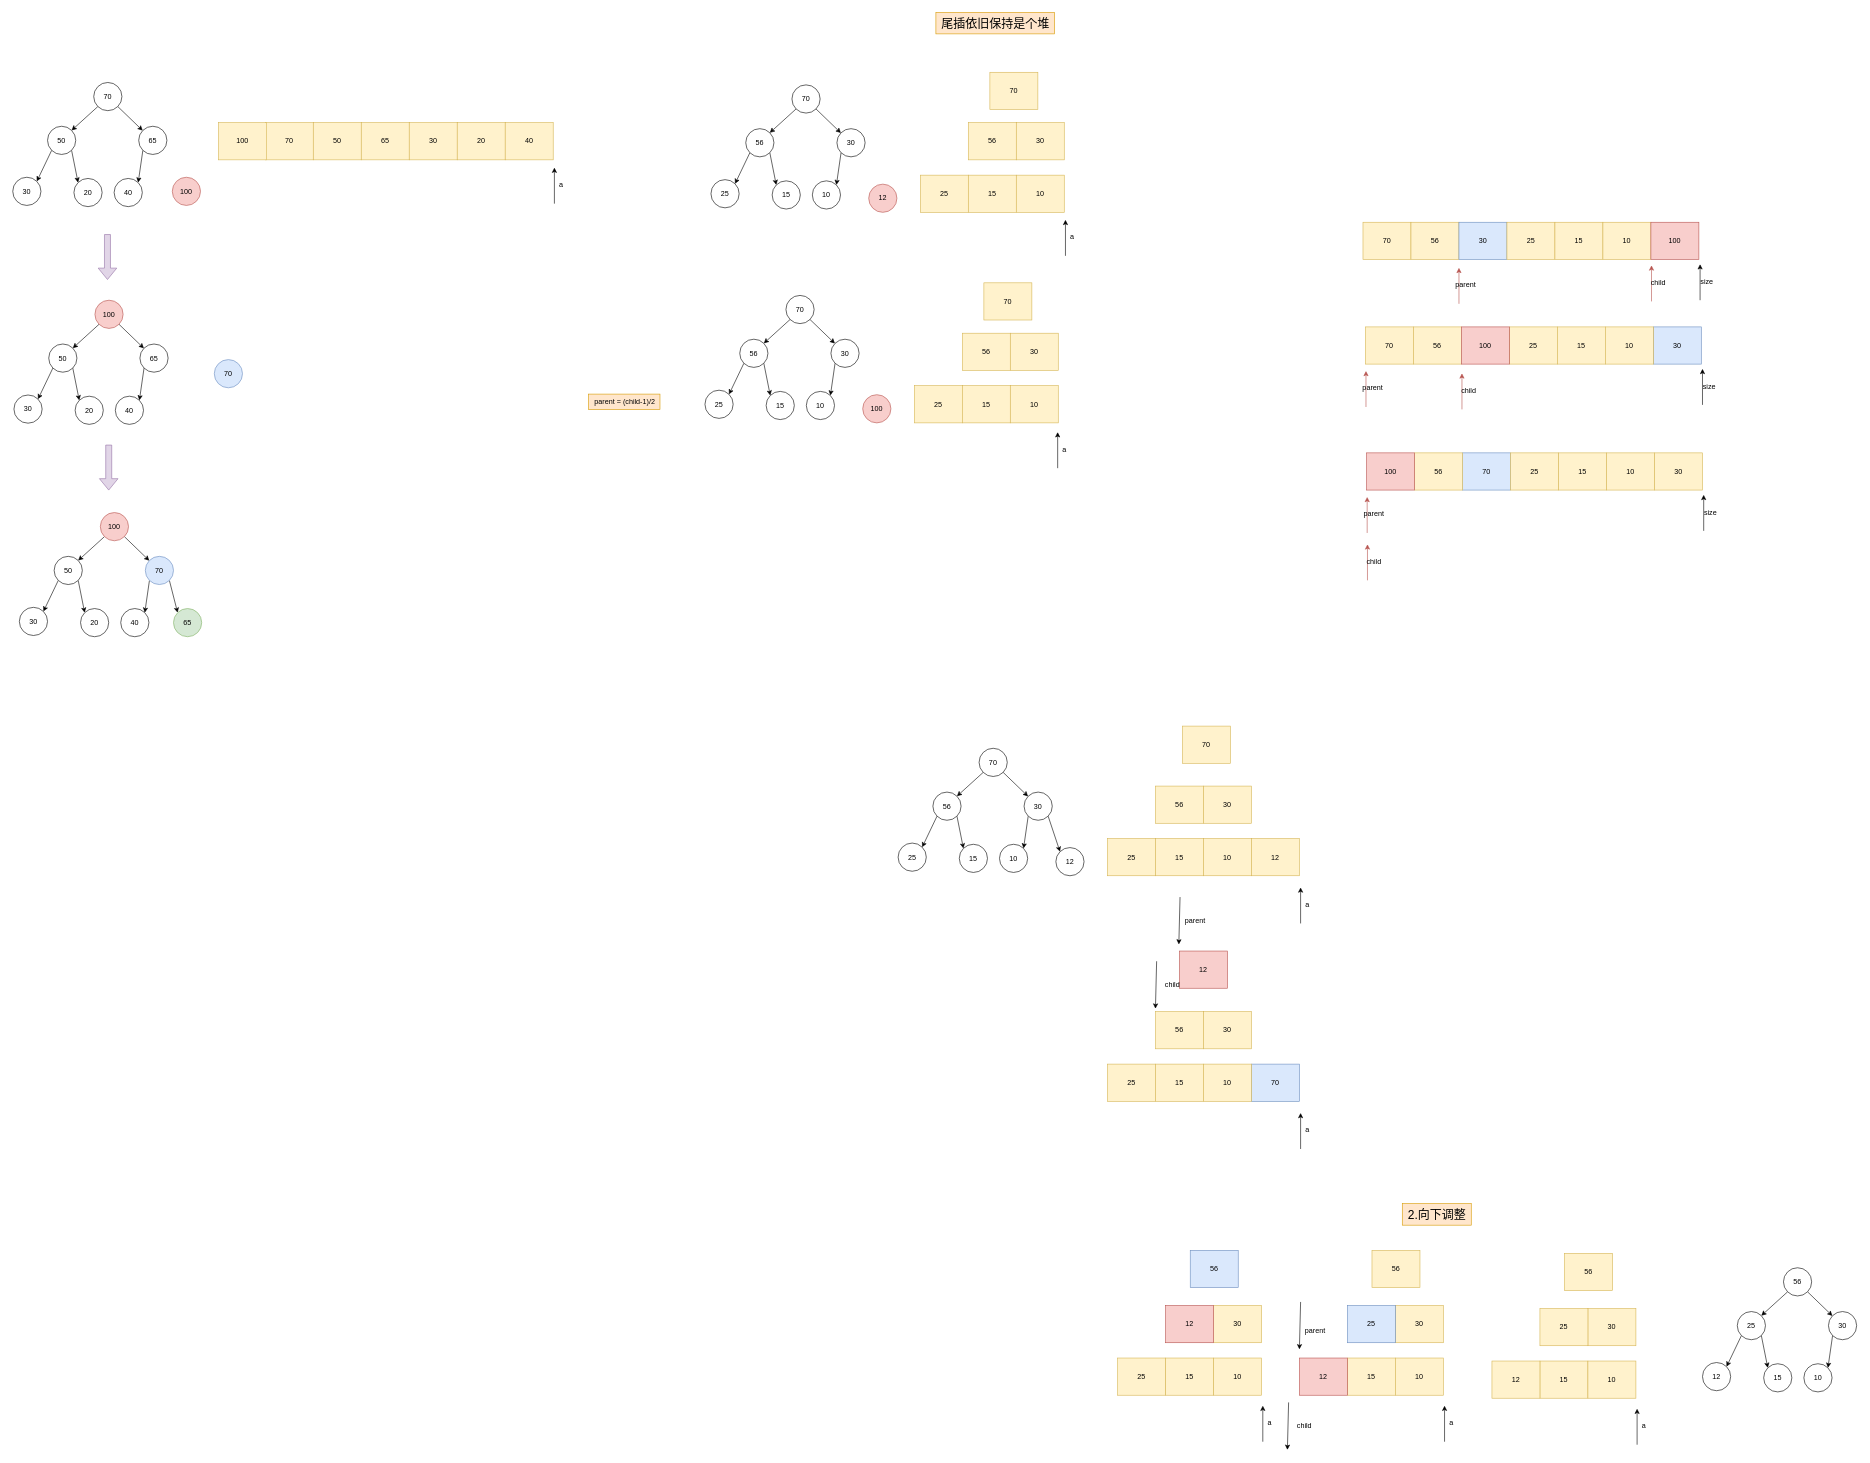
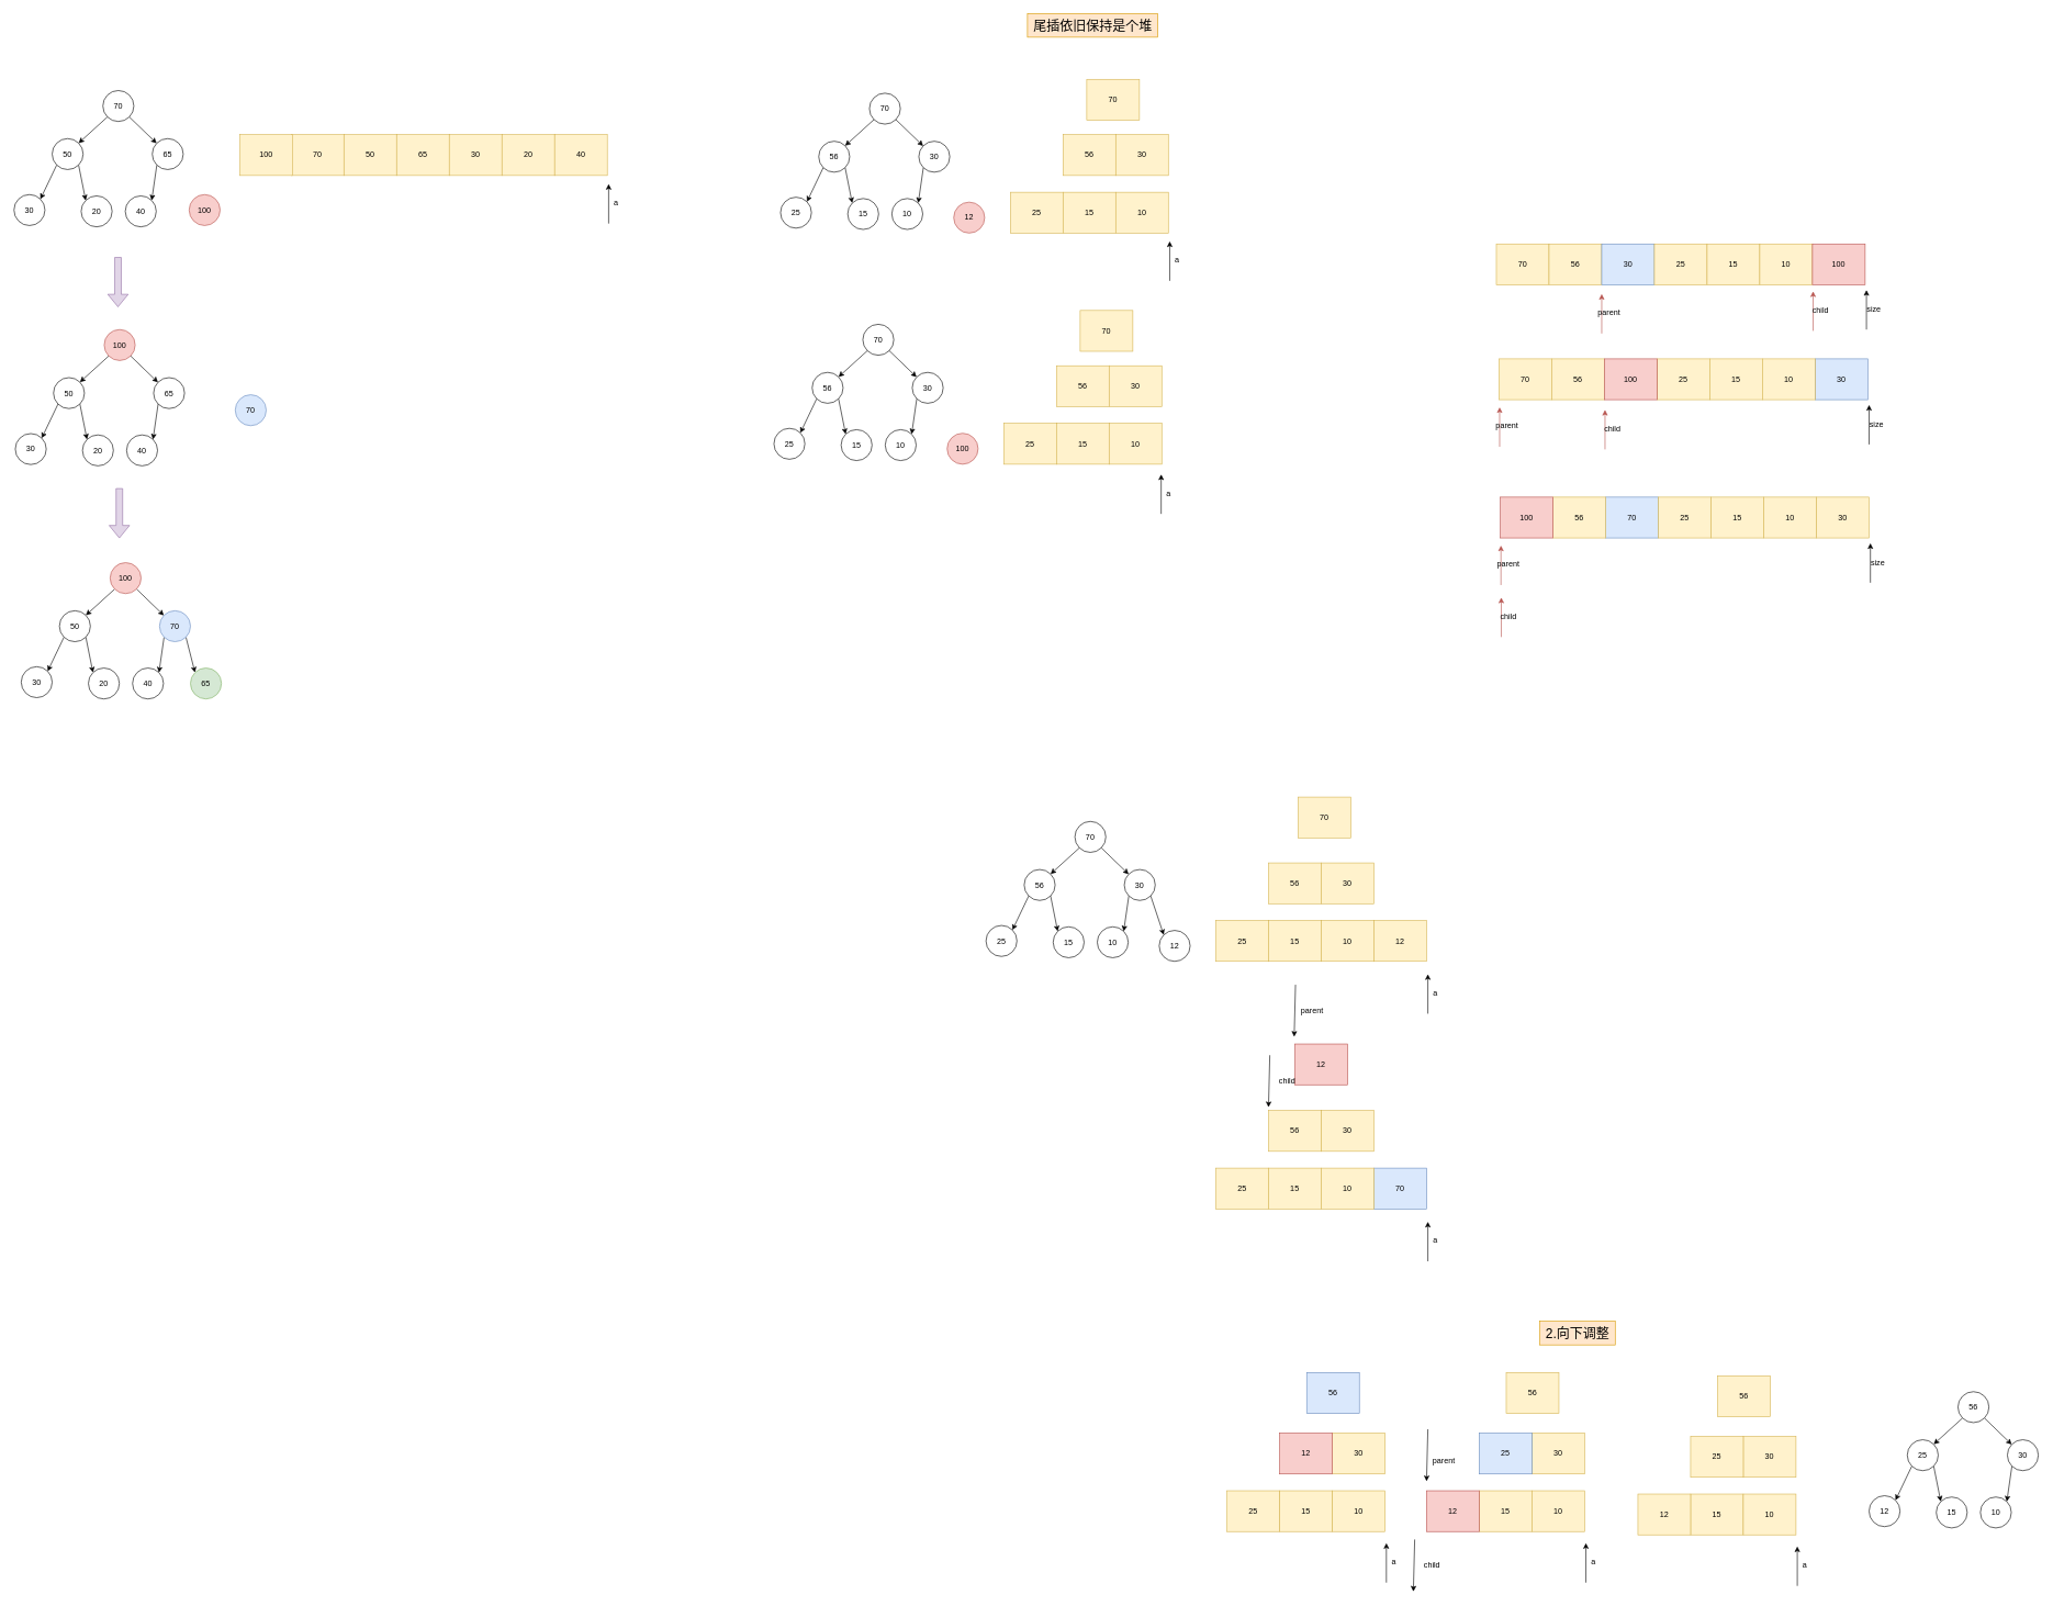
- <mxCell id="112" value="parent = (child-1)/2" style="text;html=1;align=center;verticalAlign=middle;resizable=0;points=[];autosize=1;strokeColor=#d79b00;fillColor=#ffe6cc;" vertex="1" parent="1"><mxGeometry x="980" y="656.5" width="119" height="26" as="geometry" /></mxCell>
